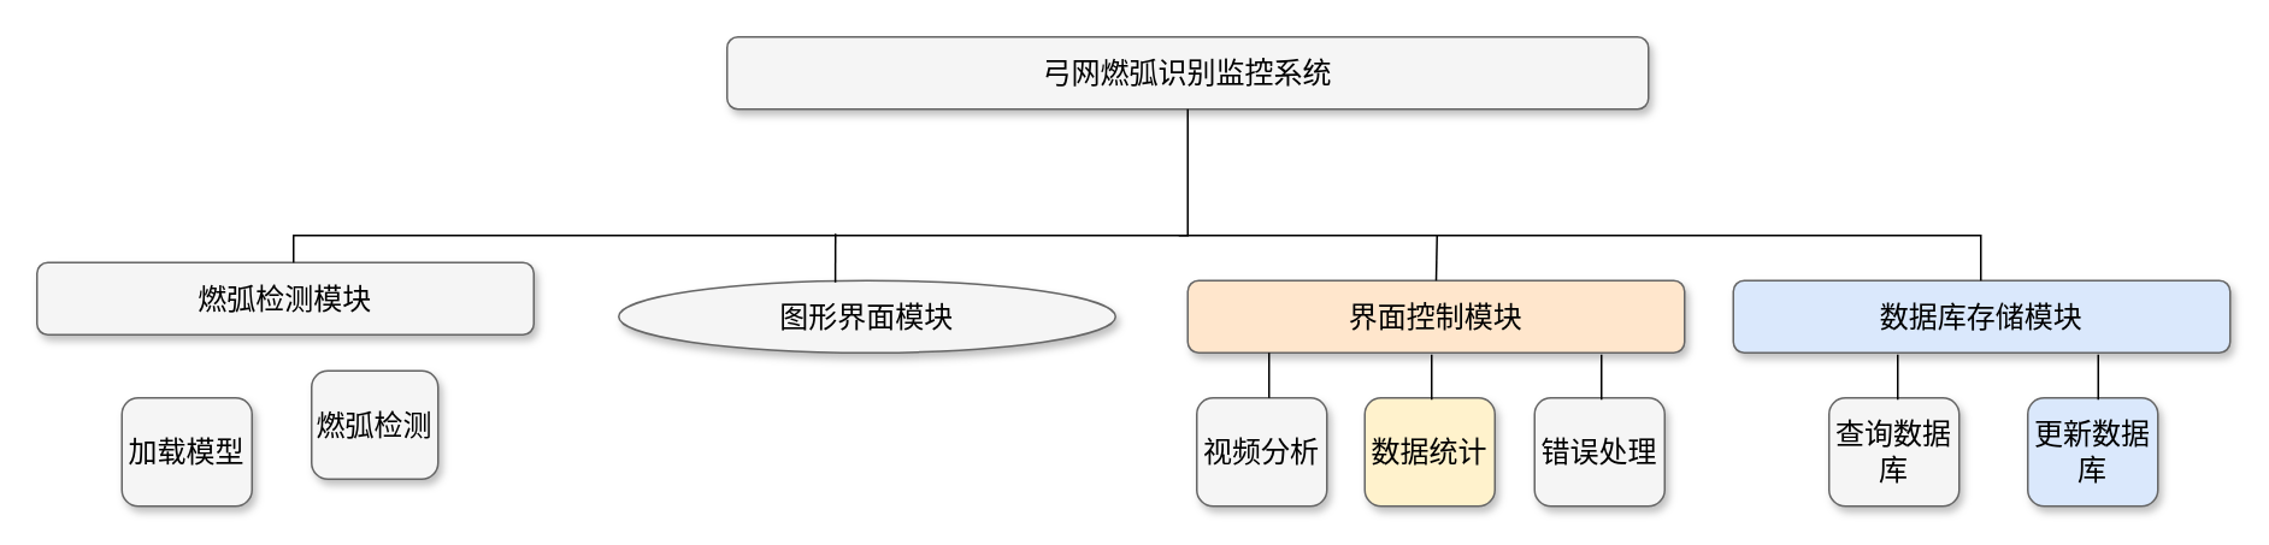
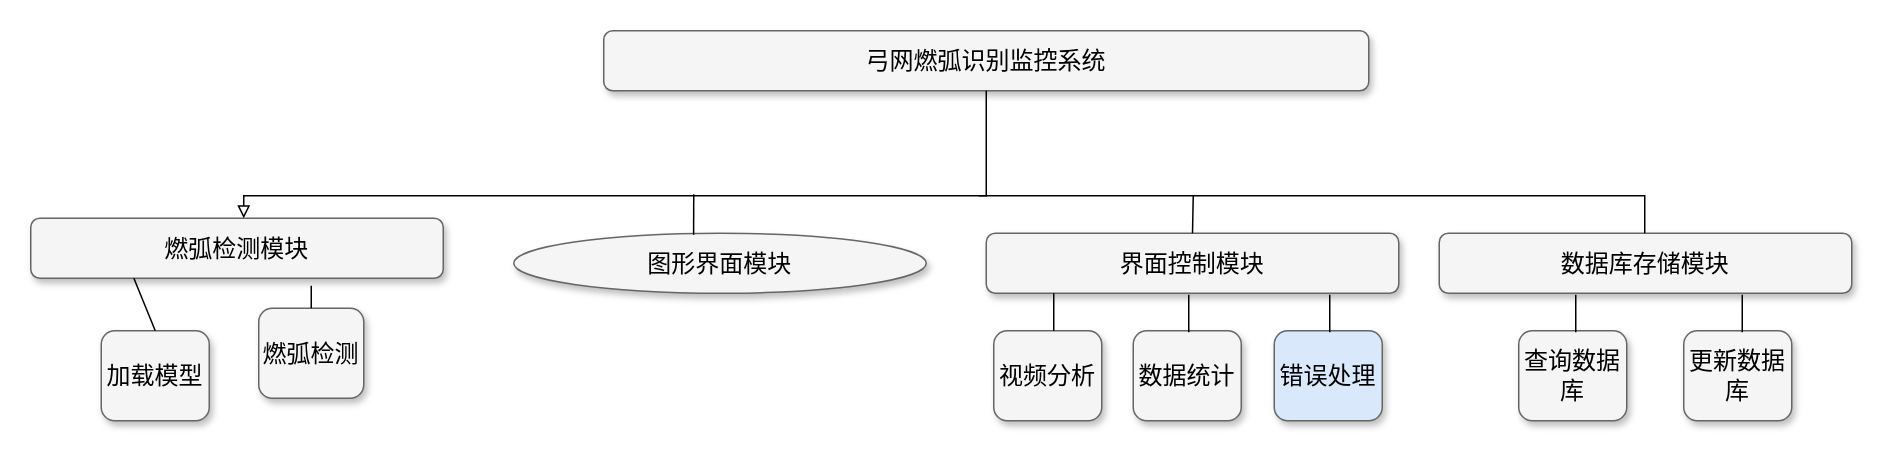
- <mxCell id="7" style="edgeStyle=orthogonalEdgeStyle;html=1;startSize=6;endFill=0;endSize=6;strokeWidth=1;fontSize=16;rounded=0;endArrow=none;exitX=0.5;exitY=1;" parent="1" source="2" target="5" edge="1"><mxGeometry relative="1" as="geometry"><Array as="points"><mxPoint x="657" y="130" /><mxPoint x="162" y="130" /></Array></mxGeometry></mxCell>
+ <mxCell id="7" style="edgeStyle=orthogonalEdgeStyle;html=1;startSize=6;endFill=0;endSize=6;strokeWidth=1;fontSize=16;rounded=0;endArrow=block;exitX=0.5;exitY=1;" parent="1" source="2" target="5" edge="1"><mxGeometry relative="1" as="geometry"><Array as="points"><mxPoint x="657" y="130" /><mxPoint x="162" y="130" /></Array></mxGeometry></mxCell>
- <mxCell id="4" value="界面控制模块" style="whiteSpace=wrap;html=1;rounded=1;shadow=1;strokeWidth=1;fontSize=16;align=center;fillColor=#ffe6cc;strokeColor=#666666;" parent="1" vertex="1"><mxGeometry x="657" y="155" width="275" height="40" as="geometry" /></mxCell>
+ <mxCell id="4" value="界面控制模块" style="whiteSpace=wrap;html=1;rounded=1;shadow=1;strokeWidth=1;fontSize=16;align=center;fillColor=#f5f5f5;strokeColor=#666666;" parent="1" vertex="1"><mxGeometry x="657" y="155" width="275" height="40" as="geometry" /></mxCell>
- <mxCell id="6" value="数据库存储模块" style="whiteSpace=wrap;html=1;rounded=1;shadow=1;strokeWidth=1;fontSize=16;align=center;fillColor=#dae8fc;strokeColor=#666666;" parent="1" vertex="1"><mxGeometry x="959" y="155" width="275" height="40" as="geometry" /></mxCell>
+ <mxCell id="6" value="数据库存储模块" style="whiteSpace=wrap;html=1;rounded=1;shadow=1;strokeWidth=1;fontSize=16;align=center;fillColor=#f5f5f5;strokeColor=#666666;" parent="1" vertex="1"><mxGeometry x="959" y="155" width="275" height="40" as="geometry" /></mxCell>
+ <mxCell id="14" value="" style="endArrow=none;html=1;rounded=0;entryX=0.68;entryY=1.125;entryDx=0;entryDy=0;entryPerimeter=0;exitX=0.5;exitY=0;exitDx=0;exitDy=0;" edge="1" parent="1" source="12" target="5"><mxGeometry width="50" height="50" relative="1" as="geometry"><mxPoint x="212" y="400" as="sourcePoint" /><mxPoint x="262" y="350" as="targetPoint" /></mxGeometry></mxCell>
+ <mxCell id="13" value="" style="endArrow=none;html=1;rounded=0;entryX=0.5;entryY=0;entryDx=0;entryDy=0;exitX=0.25;exitY=1;exitDx=0;exitDy=0;" edge="1" parent="1" source="5" target="11"><mxGeometry width="50" height="50" relative="1" as="geometry"><mxPoint x="-18" y="390" as="sourcePoint" /><mxPoint x="32" y="340" as="targetPoint" /></mxGeometry></mxCell>
- <mxCell id="16" value="数据统计" style="whiteSpace=wrap;html=1;rounded=1;shadow=1;strokeWidth=1;fontSize=16;align=center;fillColor=#fff2cc;strokeColor=#666666;" vertex="1" parent="1"><mxGeometry x="755" y="220" width="72" height="60" as="geometry" /></mxCell>
+ <mxCell id="16" value="数据统计" style="whiteSpace=wrap;html=1;rounded=1;shadow=1;strokeWidth=1;fontSize=16;align=center;fillColor=#f5f5f5;strokeColor=#666666;" vertex="1" parent="1"><mxGeometry x="755" y="220" width="72" height="60" as="geometry" /></mxCell>
- <mxCell id="17" value="错误处理" style="whiteSpace=wrap;html=1;rounded=1;shadow=1;strokeWidth=1;fontSize=16;align=center;fillColor=#f5f5f5;strokeColor=#666666;" vertex="1" parent="1"><mxGeometry x="849" y="220" width="72" height="60" as="geometry" /></mxCell>
+ <mxCell id="17" value="错误处理" style="whiteSpace=wrap;html=1;rounded=1;shadow=1;strokeWidth=1;fontSize=16;align=center;fillColor=#dae8fc;strokeColor=#666666;" vertex="1" parent="1"><mxGeometry x="849" y="220" width="72" height="60" as="geometry" /></mxCell>
- <mxCell id="19" value="更新数据库" style="whiteSpace=wrap;html=1;rounded=1;shadow=1;strokeWidth=1;fontSize=16;align=center;fillColor=#dae8fc;strokeColor=#666666;" vertex="1" parent="1"><mxGeometry x="1122" y="220" width="72" height="60" as="geometry" /></mxCell>
+ <mxCell id="19" value="更新数据库" style="whiteSpace=wrap;html=1;rounded=1;shadow=1;strokeWidth=1;fontSize=16;align=center;fillColor=#f5f5f5;strokeColor=#666666;" vertex="1" parent="1"><mxGeometry x="1122" y="220" width="72" height="60" as="geometry" /></mxCell>
